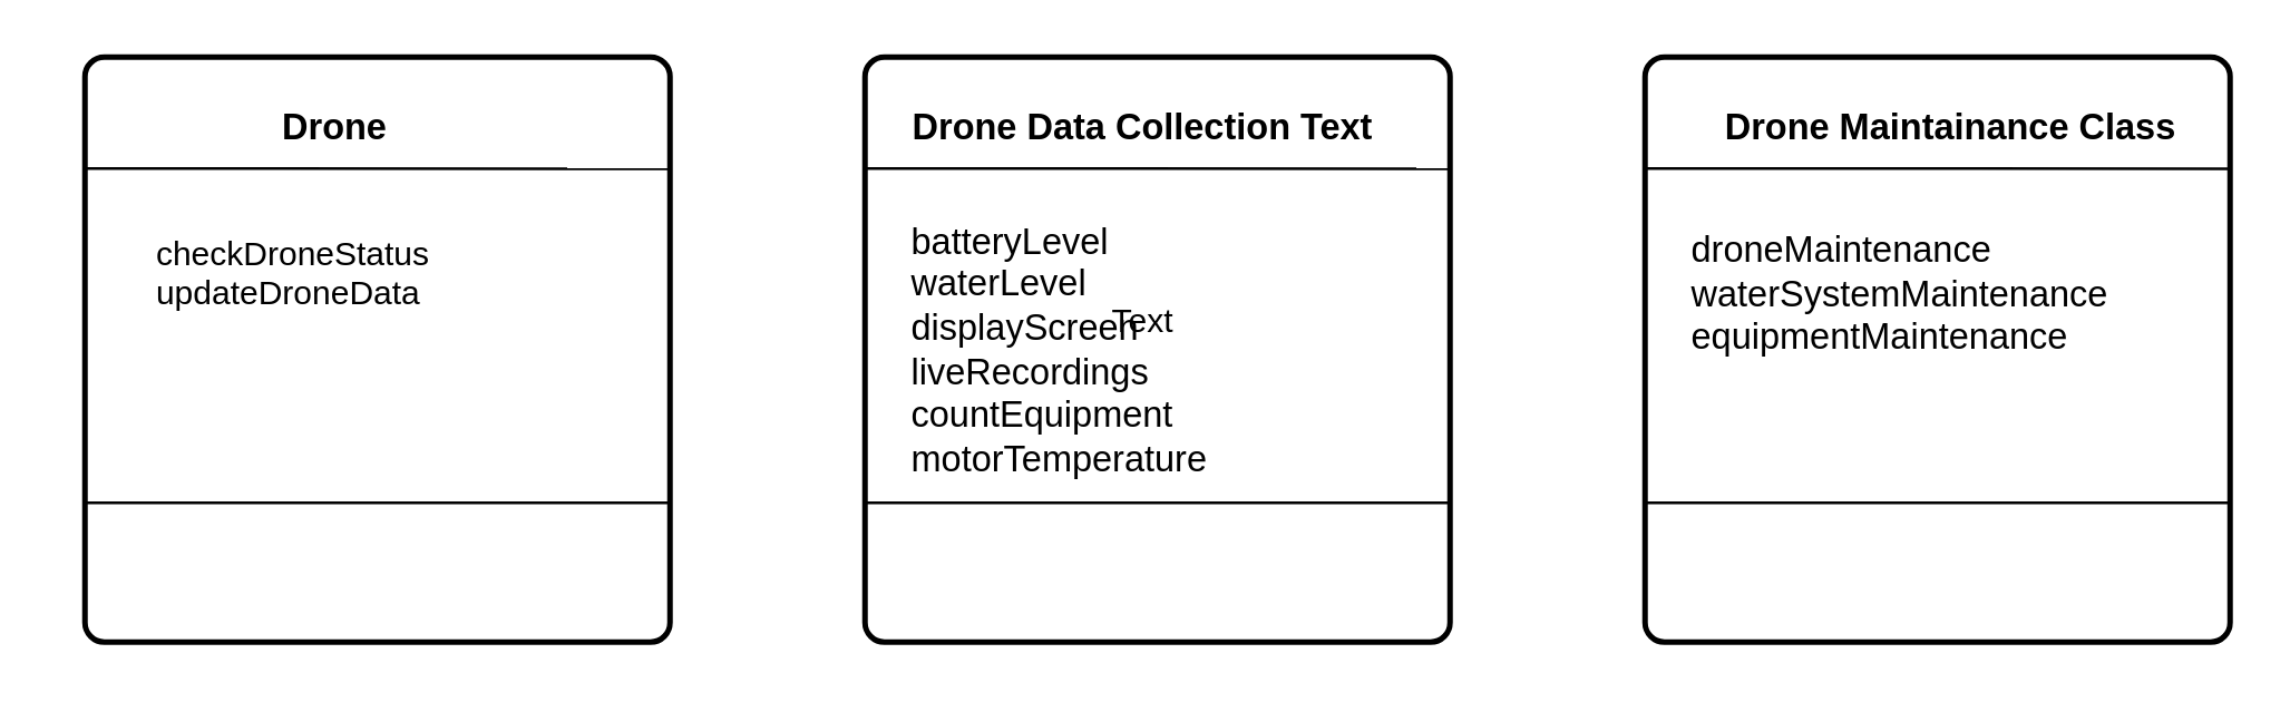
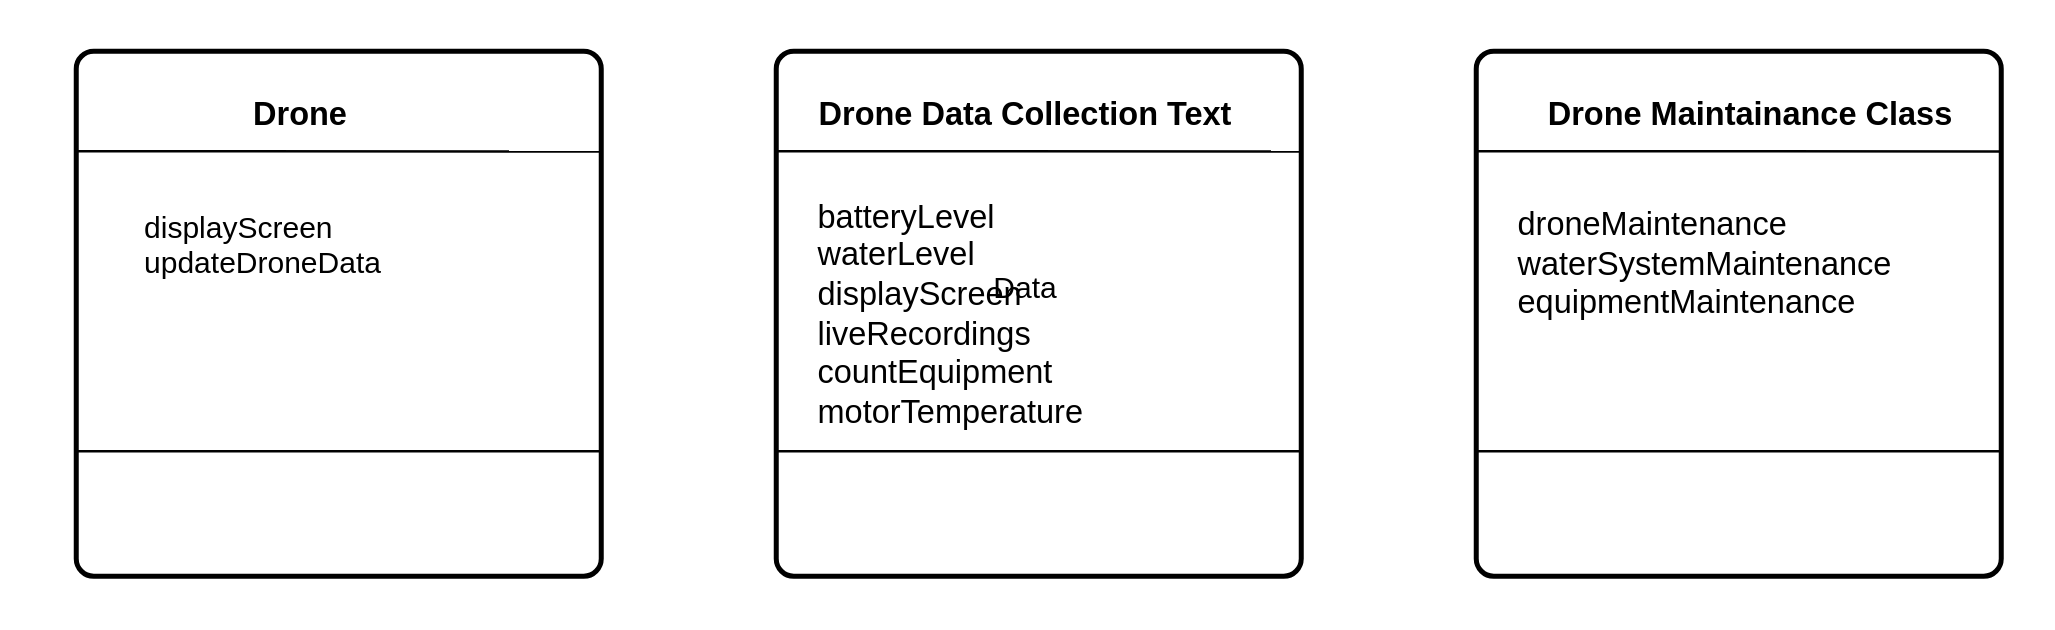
- <mxCell id="3" value="&lt;div style=&quot;text-align: left&quot;&gt;&lt;span&gt;checkDroneStatus&lt;/span&gt;&lt;/div&gt;&lt;div style=&quot;text-align: left&quot;&gt;&lt;span&gt;updateDroneData&lt;/span&gt;&lt;/div&gt;&lt;div style=&quot;text-align: left&quot;&gt;&lt;br&gt;&lt;/div&gt;" style="text;html=1;strokeColor=none;fillColor=none;align=center;verticalAlign=middle;whiteSpace=wrap;rounded=0;" parent="1" vertex="1"><mxGeometry x="20" y="80" width="170" height="50" as="geometry" /></mxCell>
+ <mxCell id="3" value="&lt;div style=&quot;text-align: left&quot;&gt;&lt;span&gt;displayScreen&lt;/span&gt;&lt;/div&gt;&lt;div style=&quot;text-align: left&quot;&gt;&lt;span&gt;updateDroneData&lt;/span&gt;&lt;/div&gt;&lt;div style=&quot;text-align: left&quot;&gt;&lt;br&gt;&lt;/div&gt;" style="text;html=1;strokeColor=none;fillColor=none;align=center;verticalAlign=middle;whiteSpace=wrap;rounded=0;" parent="1" vertex="1"><mxGeometry x="20" y="80" width="170" height="50" as="geometry" /></mxCell>
- <mxCell id="8" value="Text" style="text;html=1;strokeColor=none;fillColor=none;align=center;verticalAlign=middle;whiteSpace=wrap;rounded=0;" parent="1" vertex="1"><mxGeometry x="325" y="60" width="170" height="110" as="geometry" /></mxCell>
+ <mxCell id="8" value="Data" style="text;html=1;strokeColor=none;fillColor=none;align=center;verticalAlign=middle;whiteSpace=wrap;rounded=0;" parent="1" vertex="1"><mxGeometry x="325" y="60" width="170" height="110" as="geometry" /></mxCell>
